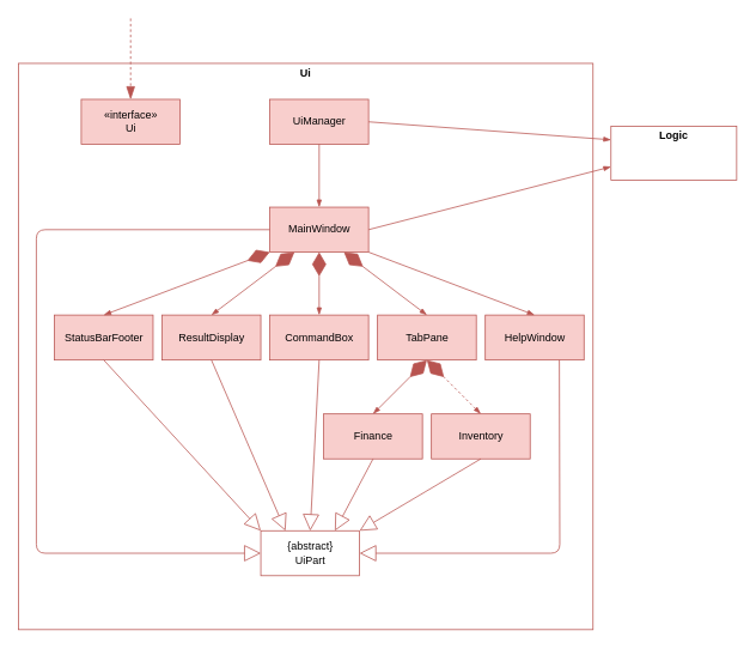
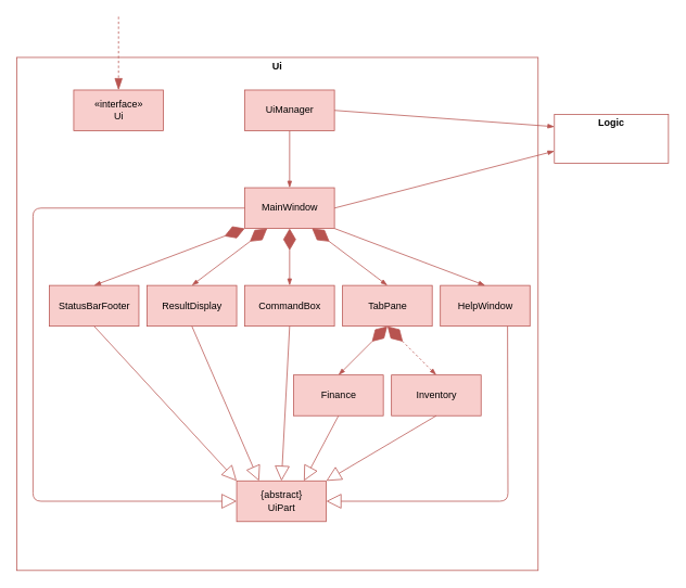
- <mxCell id="13" value="{abstract}&lt;br&gt;UiPart" style="html=1;fillColor=#ffffff;strokeColor=#b85450;" parent="1" vertex="1"><mxGeometry x="290" y="590" width="110" height="50" as="geometry" /></mxCell>
+ <mxCell id="13" value="{abstract}&lt;br&gt;UiPart" style="html=1;fillColor=#f8cecc;strokeColor=#b85450;" parent="1" vertex="1"><mxGeometry x="290" y="590" width="110" height="50" as="geometry" /></mxCell>
